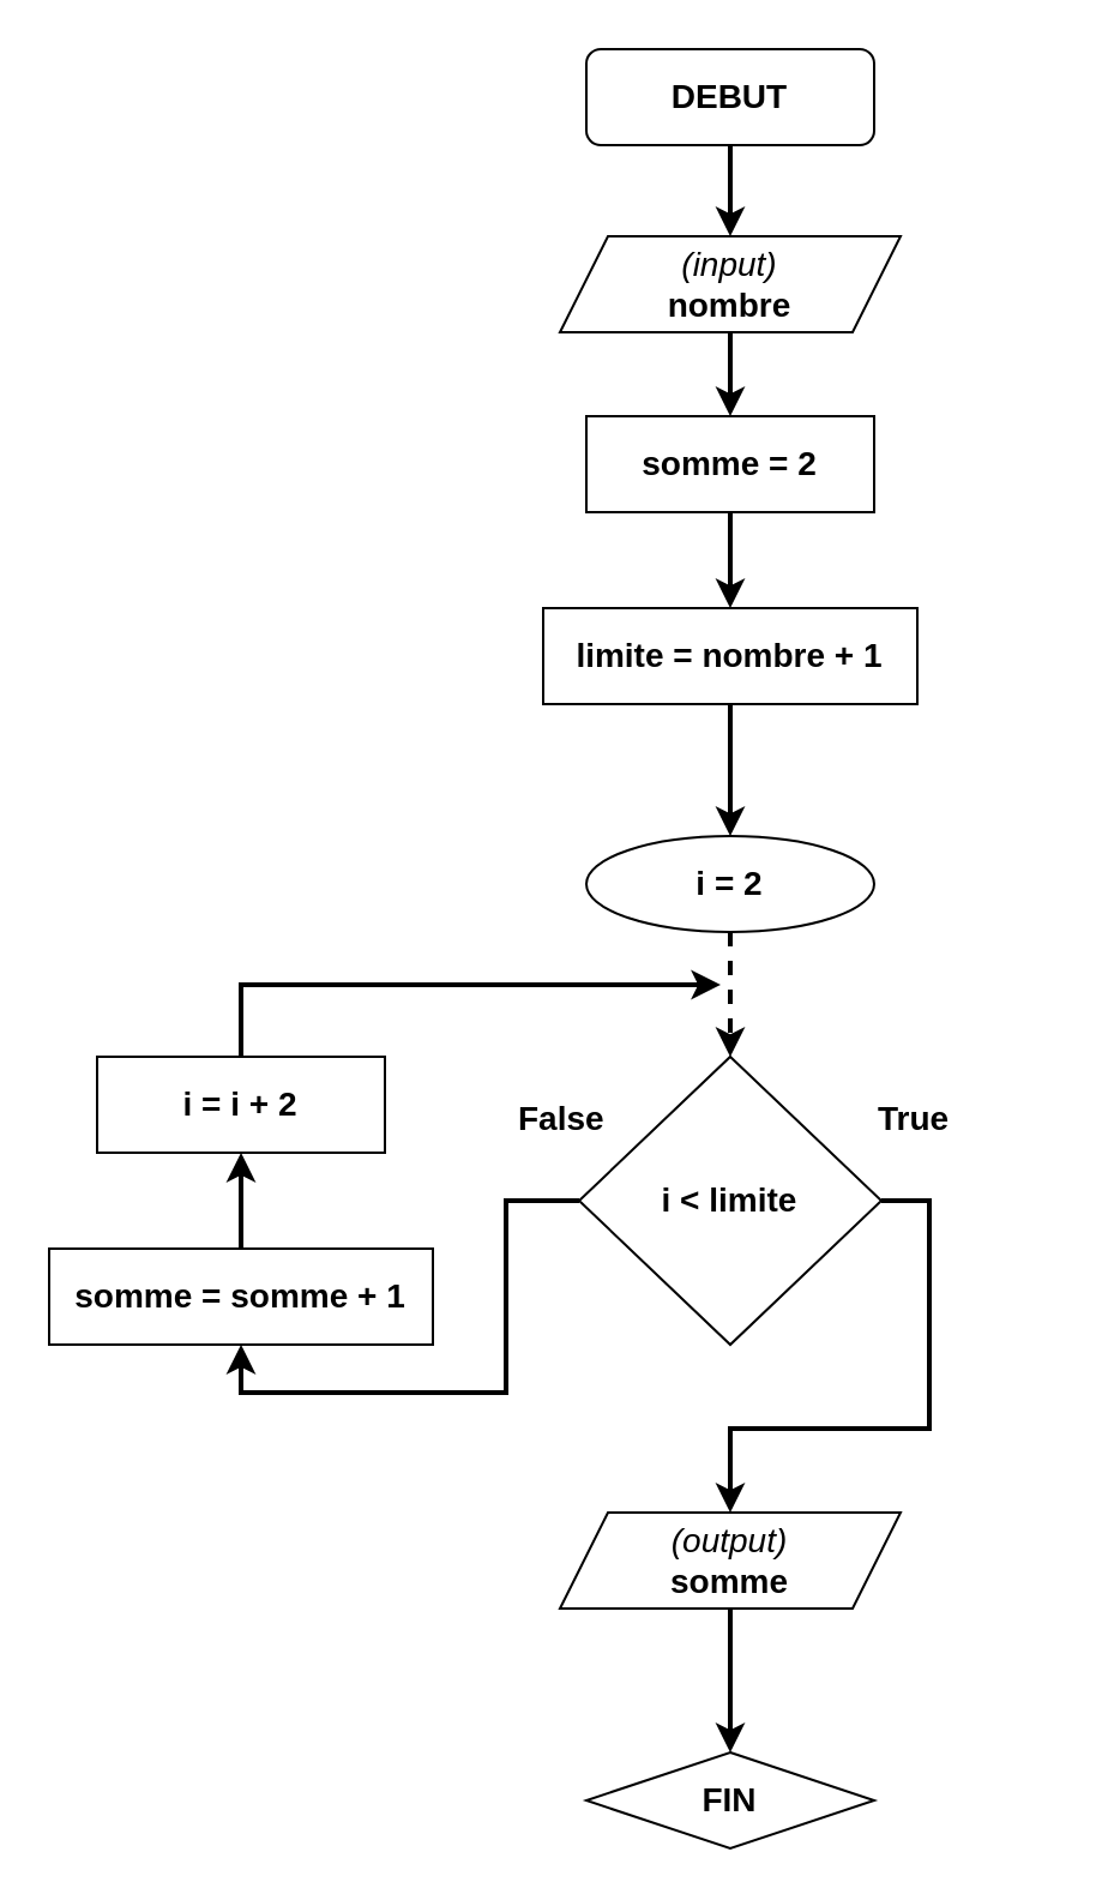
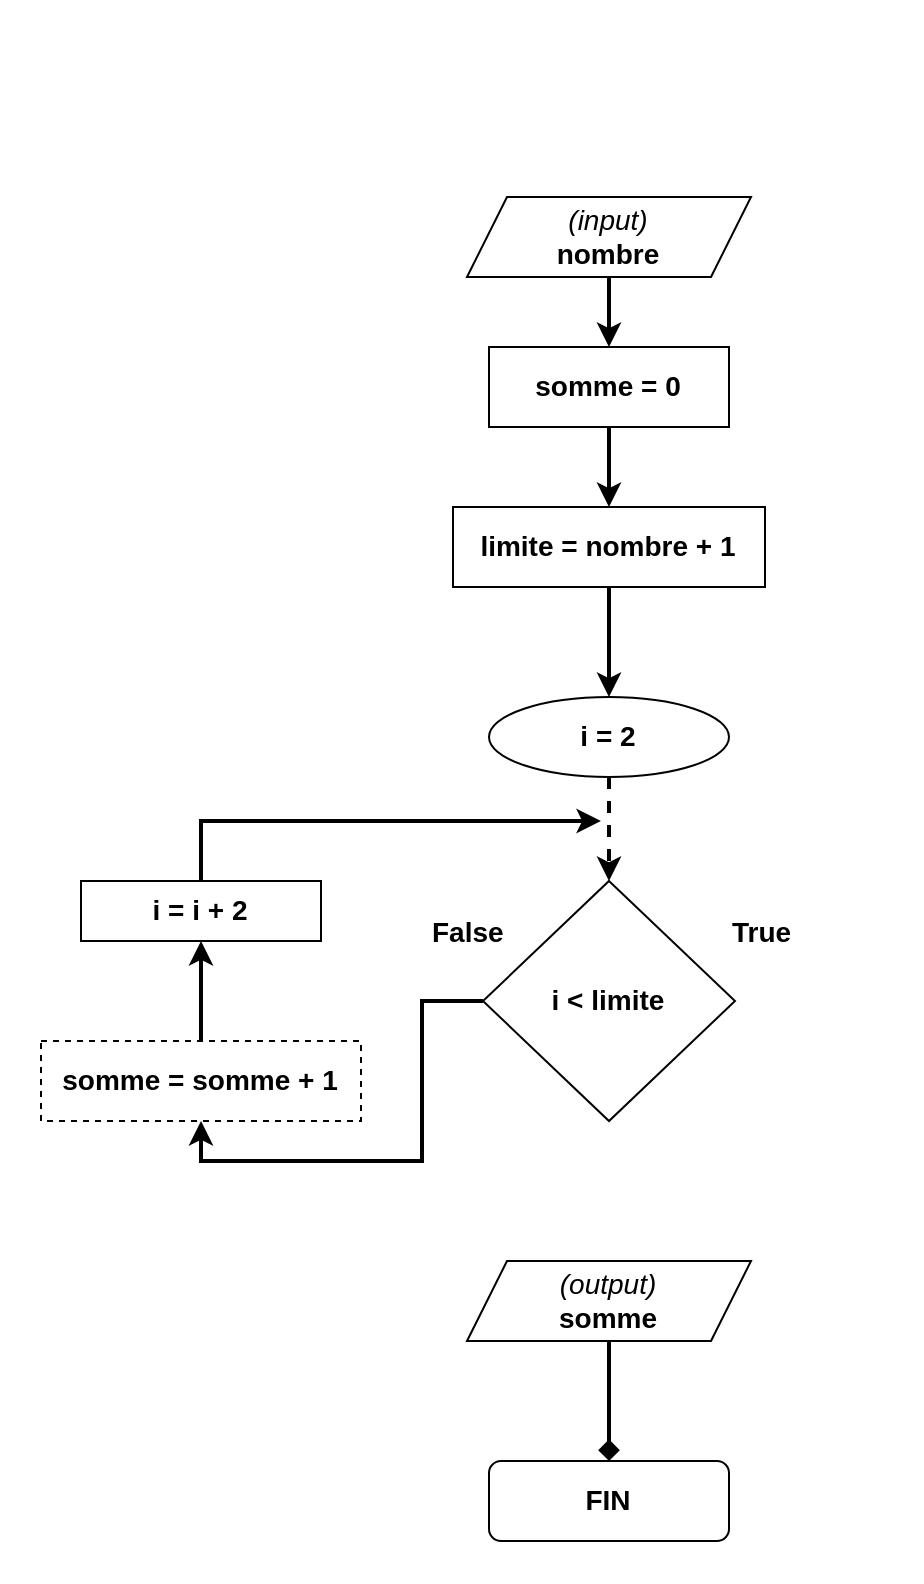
- <mxCell id="3" value="&lt;font style=&quot;font-size: 14px;&quot;&gt;&lt;b&gt;DEBUT&lt;/b&gt;&lt;/font&gt;" style="rounded=1;whiteSpace=wrap;html=1;" parent="1" vertex="1"><mxGeometry x="244" y="20" width="120" height="40" as="geometry" /></mxCell>
- <mxCell id="2" style="edgeStyle=orthogonalEdgeStyle;rounded=0;orthogonalLoop=1;jettySize=auto;html=1;exitX=0.5;exitY=1;exitDx=0;exitDy=0;entryX=0.5;entryY=0;entryDx=0;entryDy=0;fontSize=14;strokeWidth=2;" parent="1" source="3" target="6" edge="1"><mxGeometry relative="1" as="geometry" /></mxCell>
- <mxCell id="19" value="&lt;b&gt;&lt;font style=&quot;font-size: 14px;&quot;&gt;somme = 2&lt;/font&gt;&lt;/b&gt;" style="rounded=0;whiteSpace=wrap;html=1;" parent="1" vertex="1"><mxGeometry x="244" y="173" width="120" height="40" as="geometry" /></mxCell>
+ <mxCell id="19" value="&lt;b&gt;&lt;font style=&quot;font-size: 14px;&quot;&gt;somme = 0&lt;/font&gt;&lt;/b&gt;" style="rounded=0;whiteSpace=wrap;html=1;" parent="1" vertex="1"><mxGeometry x="244" y="173" width="120" height="40" as="geometry" /></mxCell>
- <mxCell id="22" value="&lt;b&gt;i = i + 2&lt;/b&gt;" style="rounded=0;whiteSpace=wrap;html=1;fontSize=14;" parent="1" vertex="1"><mxGeometry x="40" y="440" width="120" height="40" as="geometry" /></mxCell>
+ <mxCell id="22" value="&lt;b&gt;i = i + 2&lt;/b&gt;" style="rounded=0;whiteSpace=wrap;html=1;fontSize=14;" parent="1" vertex="1"><mxGeometry x="40" y="440" width="120" height="30" as="geometry" /></mxCell>
- <mxCell id="21" value="&lt;b&gt;somme = somme + 1&lt;/b&gt;" style="rounded=0;whiteSpace=wrap;html=1;fontSize=14;" parent="1" vertex="1"><mxGeometry x="20" y="520" width="160" height="40" as="geometry" /></mxCell>
+ <mxCell id="21" value="&lt;b&gt;somme = somme + 1&lt;/b&gt;" style="rounded=0;whiteSpace=wrap;html=1;fontSize=14;dashed=1;" parent="1" vertex="1"><mxGeometry x="20" y="520" width="160" height="40" as="geometry" /></mxCell>
- <mxCell id="11" style="edgeStyle=orthogonalEdgeStyle;rounded=0;orthogonalLoop=1;jettySize=auto;html=1;exitX=1;exitY=0.5;exitDx=0;exitDy=0;entryX=0.5;entryY=0;entryDx=0;entryDy=0;strokeWidth=2;fontSize=14;" parent="1" source="13" target="15" edge="1"><mxGeometry relative="1" as="geometry" /></mxCell>
- <mxCell id="14" style="edgeStyle=orthogonalEdgeStyle;rounded=0;orthogonalLoop=1;jettySize=auto;html=1;exitX=0.5;exitY=1;exitDx=0;exitDy=0;entryX=0.5;entryY=0;entryDx=0;entryDy=0;strokeWidth=2;fontSize=14;" parent="1" source="15" target="4" edge="1"><mxGeometry relative="1" as="geometry" /></mxCell>
+ <mxCell id="14" style="edgeStyle=orthogonalEdgeStyle;rounded=0;orthogonalLoop=1;jettySize=auto;html=1;exitX=0.5;exitY=1;exitDx=0;exitDy=0;entryX=0.5;entryY=0;entryDx=0;entryDy=0;strokeWidth=2;fontSize=14;endArrow=diamond;" parent="1" source="15" target="4" edge="1"><mxGeometry relative="1" as="geometry" /></mxCell>
- <mxCell id="4" value="&lt;font style=&quot;font-size: 14px;&quot;&gt;&lt;b&gt;FIN&lt;/b&gt;&lt;/font&gt;" style="rhombus;whiteSpace=wrap;html=1;" parent="1" vertex="1"><mxGeometry x="244" y="730" width="120" height="40" as="geometry" /></mxCell>
+ <mxCell id="4" value="&lt;font style=&quot;font-size: 14px;&quot;&gt;&lt;b&gt;FIN&lt;/b&gt;&lt;/font&gt;" style="rounded=1;whiteSpace=wrap;html=1;" parent="1" vertex="1"><mxGeometry x="244" y="730" width="120" height="40" as="geometry" /></mxCell>
